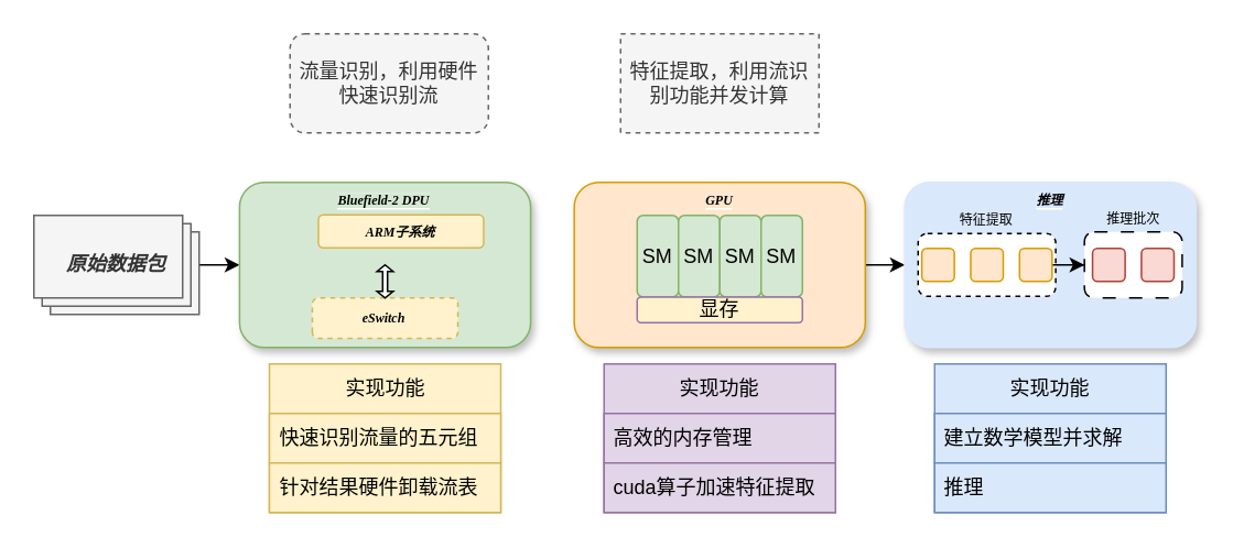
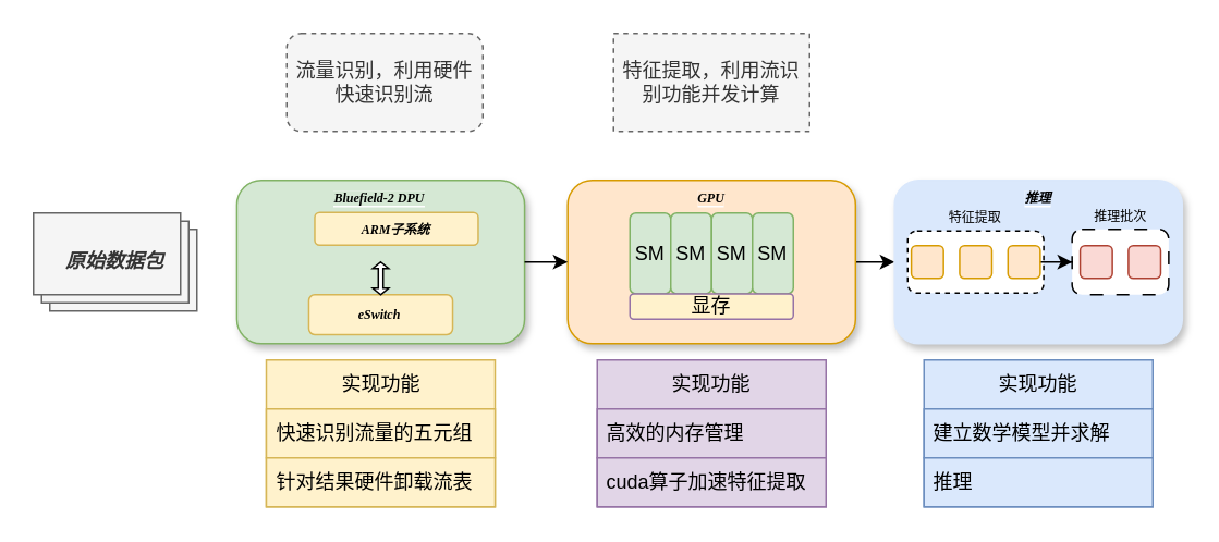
- <mxCell id="3" style="edgeStyle=orthogonalEdgeStyle;rounded=0;orthogonalLoop=1;jettySize=auto;html=1;entryX=0;entryY=0.5;entryDx=0;entryDy=0;" edge="1" parent="1" source="4" target="7"><mxGeometry relative="1" as="geometry" /></mxCell>
+ <mxCell id="16" value="" style="edgeStyle=orthogonalEdgeStyle;rounded=0;orthogonalLoop=1;jettySize=auto;html=1;" edge="1" parent="1" source="7" target="15"><mxGeometry relative="1" as="geometry" /></mxCell>
- <mxCell id="8" value="&lt;font style=&quot;font-size: 8px;&quot;&gt;&lt;span style=&quot;font-size: 8px;&quot;&gt;&lt;span style=&quot;font-size: 8px;&quot;&gt;eSwitch&lt;br style=&quot;font-size: 8px;&quot;&gt;&lt;/span&gt;&lt;/span&gt;&lt;/font&gt;" style="rounded=1;html=1;fillColor=#fff2cc;strokeColor=#d6b656;direction=north;fontStyle=3;verticalAlign=middle;horizontal=1;whiteSpace=wrap;fontSize=8;fontFamily=Times New Roman;dashed=1;" vertex="1" parent="6"><mxGeometry x="68.478" y="70" width="88.043" height="24.5" as="geometry" /></mxCell>
+ <mxCell id="8" value="&lt;font style=&quot;font-size: 8px;&quot;&gt;&lt;span style=&quot;font-size: 8px;&quot;&gt;&lt;span style=&quot;font-size: 8px;&quot;&gt;eSwitch&lt;br style=&quot;font-size: 8px;&quot;&gt;&lt;/span&gt;&lt;/span&gt;&lt;/font&gt;" style="rounded=1;html=1;fillColor=#fff2cc;strokeColor=#d6b656;direction=north;fontStyle=3;verticalAlign=middle;horizontal=1;whiteSpace=wrap;fontSize=8;fontFamily=Times New Roman;" vertex="1" parent="6"><mxGeometry x="68.478" y="70" width="88.043" height="24.5" as="geometry" /></mxCell>
